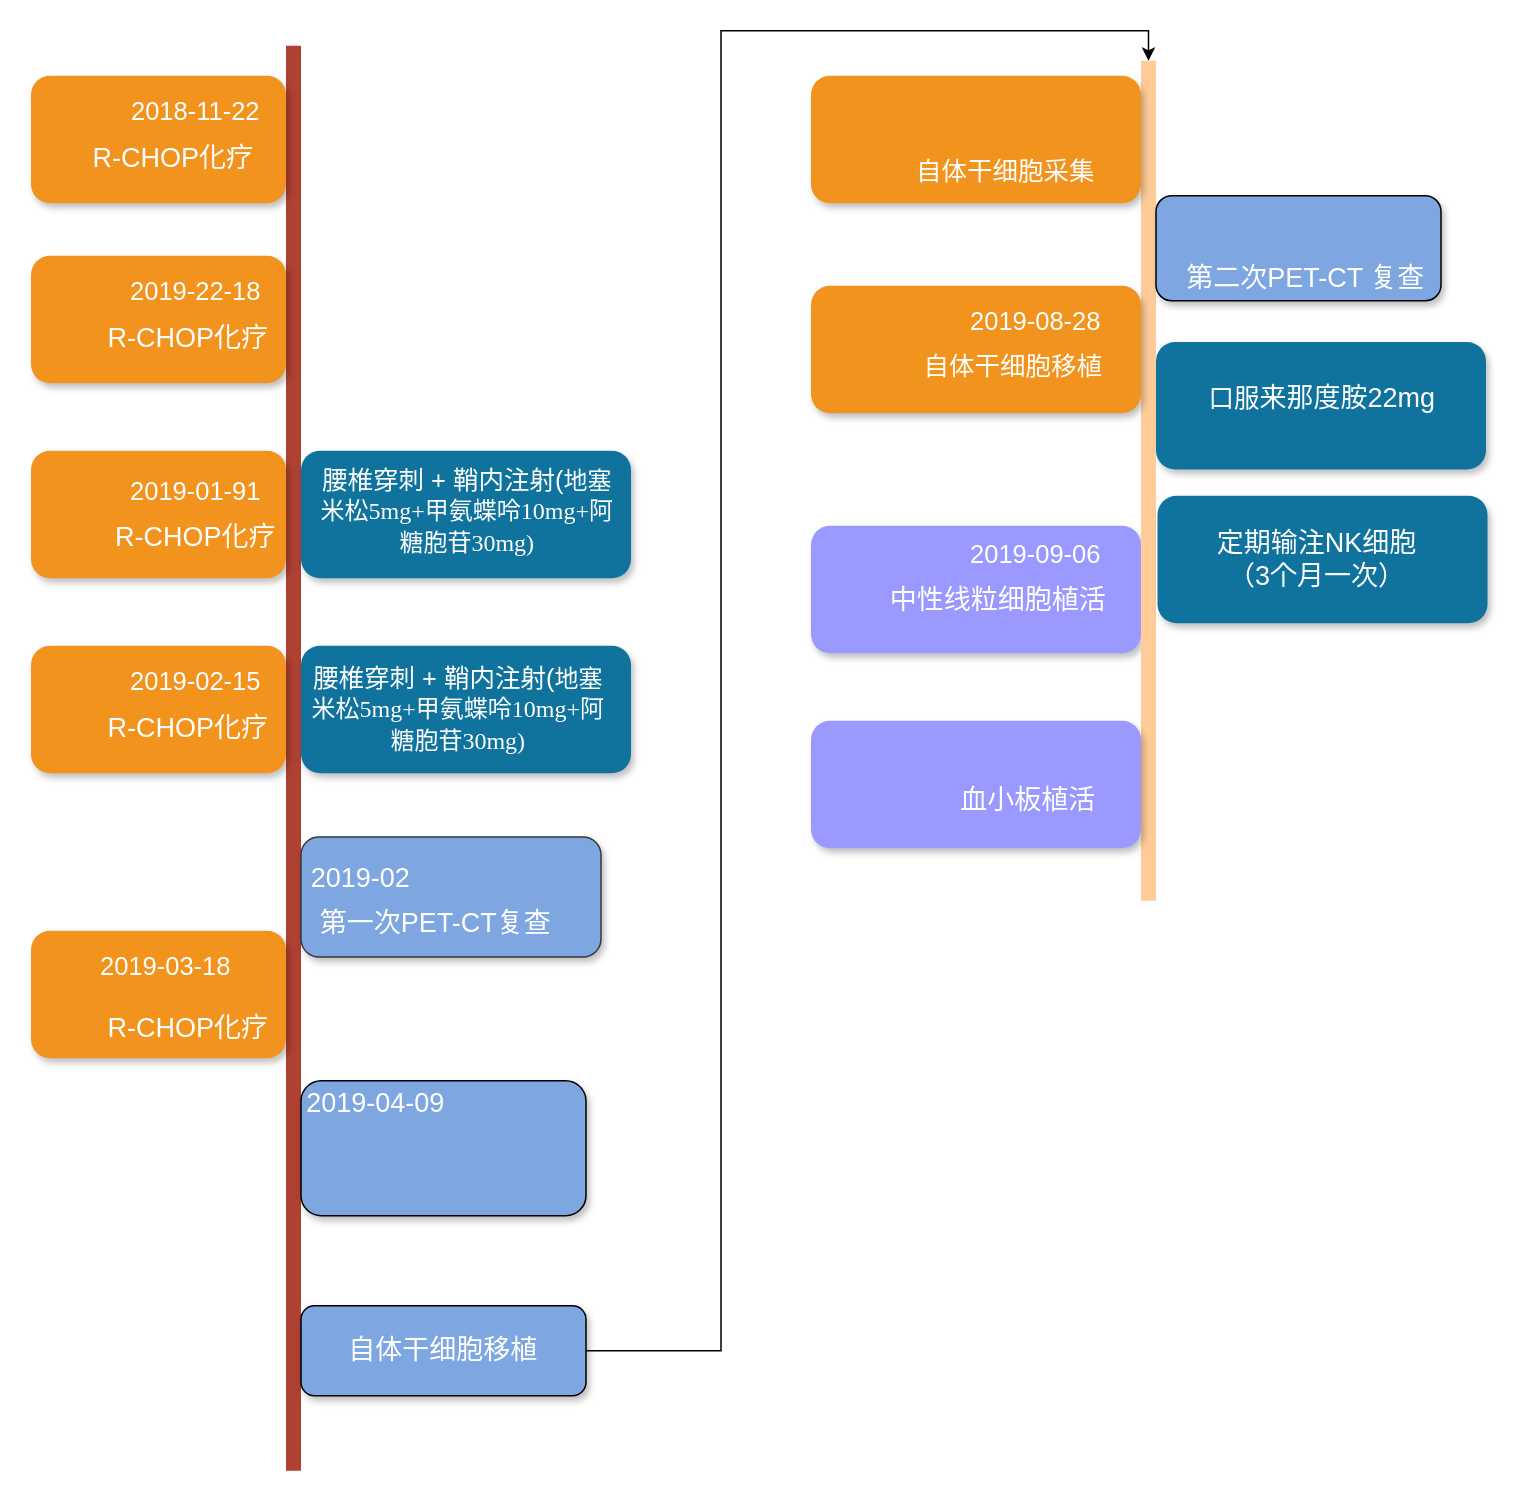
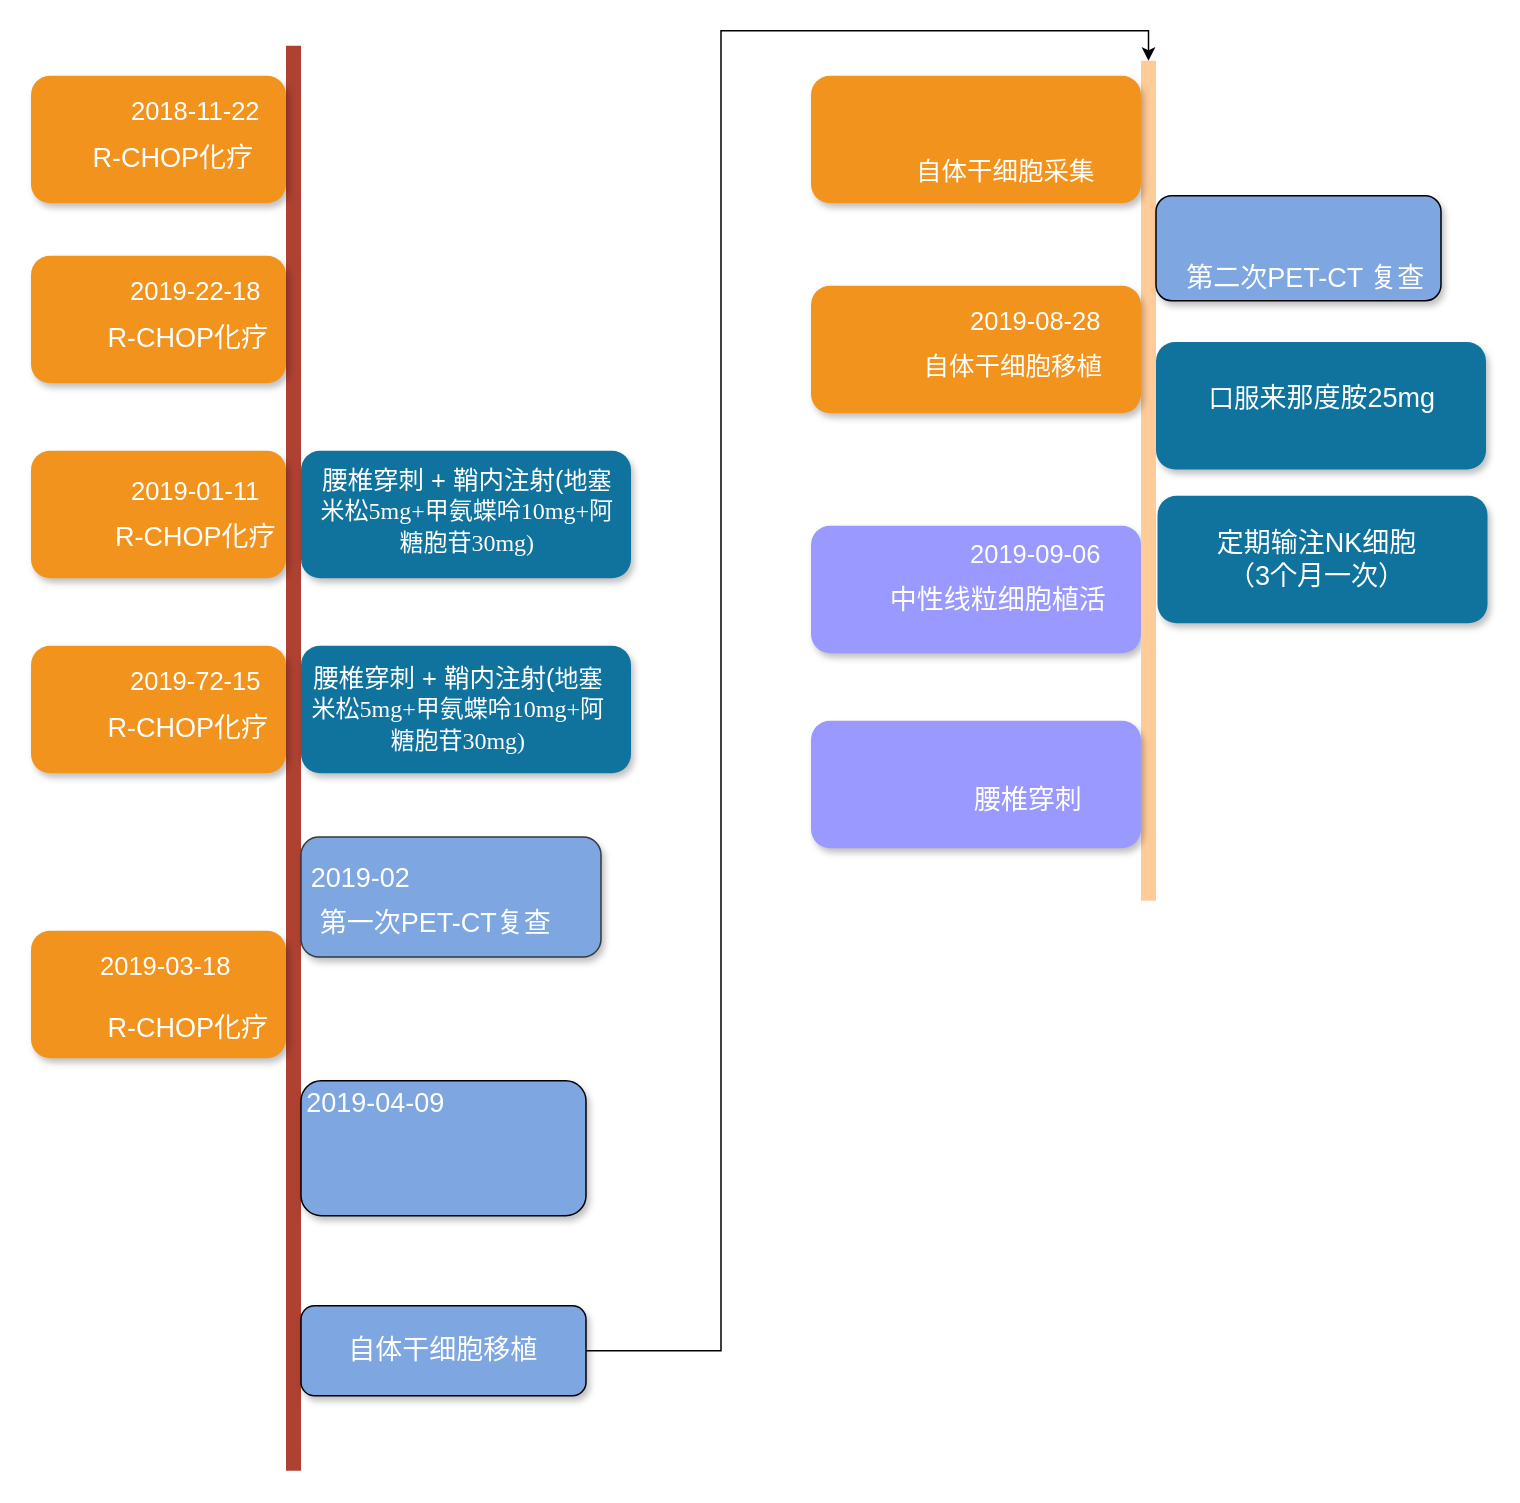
- <mxCell id="24" value="口服&lt;font style=&quot;font-size: 18px&quot;&gt;&lt;span&gt;来那度胺&lt;/span&gt;&lt;span lang=&quot;EN-US&quot; style=&quot;font-family: &amp;#34;calibri&amp;#34; , sans-serif&quot;&gt;22mg&lt;br&gt;&lt;/span&gt;&lt;/font&gt;" style="text;html=1;strokeColor=none;fillColor=none;align=center;verticalAlign=middle;whiteSpace=wrap;rounded=0;fontSize=17;fontColor=#FFFFFF;horizontal=1;" vertex="1" parent="1"><mxGeometry x="791" y="230" width="180" height="70" as="geometry" /></mxCell>
+ <mxCell id="24" value="口服&lt;font style=&quot;font-size: 18px&quot;&gt;&lt;span&gt;来那度胺&lt;/span&gt;&lt;span lang=&quot;EN-US&quot; style=&quot;font-family: &amp;#34;calibri&amp;#34; , sans-serif&quot;&gt;25mg&lt;br&gt;&lt;/span&gt;&lt;/font&gt;" style="text;html=1;strokeColor=none;fillColor=none;align=center;verticalAlign=middle;whiteSpace=wrap;rounded=0;fontSize=17;fontColor=#FFFFFF;horizontal=1;" vertex="1" parent="1"><mxGeometry x="791" y="230" width="180" height="70" as="geometry" /></mxCell>
- <mxCell id="16" value="2019-01-91" style="text;html=1;strokeColor=none;fillColor=none;align=center;verticalAlign=middle;whiteSpace=wrap;rounded=0;fontColor=#FFFFFF;fontSize=17;" vertex="1" parent="1"><mxGeometry x="80" y="312.5" width="100" height="30" as="geometry" /></mxCell>
+ <mxCell id="16" value="2019-01-11" style="text;html=1;strokeColor=none;fillColor=none;align=center;verticalAlign=middle;whiteSpace=wrap;rounded=0;fontColor=#FFFFFF;fontSize=17;" vertex="1" parent="1"><mxGeometry x="80" y="312.5" width="100" height="30" as="geometry" /></mxCell>
- <mxCell id="17" value="2019-02-15" style="text;html=1;strokeColor=none;fillColor=none;align=center;verticalAlign=middle;whiteSpace=wrap;rounded=0;fontColor=#FFFFFF;fontSize=17;" vertex="1" parent="1"><mxGeometry x="80" y="440" width="100" height="30" as="geometry" /></mxCell>
+ <mxCell id="17" value="2019-72-15" style="text;html=1;strokeColor=none;fillColor=none;align=center;verticalAlign=middle;whiteSpace=wrap;rounded=0;fontColor=#FFFFFF;fontSize=17;" vertex="1" parent="1"><mxGeometry x="80" y="440" width="100" height="30" as="geometry" /></mxCell>
- <mxCell id="28" value="血小板植活" style="text;html=1;strokeColor=none;fillColor=none;align=center;verticalAlign=middle;whiteSpace=wrap;rounded=0;fontSize=18;fontColor=#FFFFFF;" vertex="1" parent="1"><mxGeometry x="620" y="517.5" width="130" height="30" as="geometry" /></mxCell>
+ <mxCell id="28" value="腰椎穿刺" style="text;html=1;strokeColor=none;fillColor=none;align=center;verticalAlign=middle;whiteSpace=wrap;rounded=0;fontSize=18;fontColor=#FFFFFF;" vertex="1" parent="1"><mxGeometry x="620" y="517.5" width="130" height="30" as="geometry" /></mxCell>
